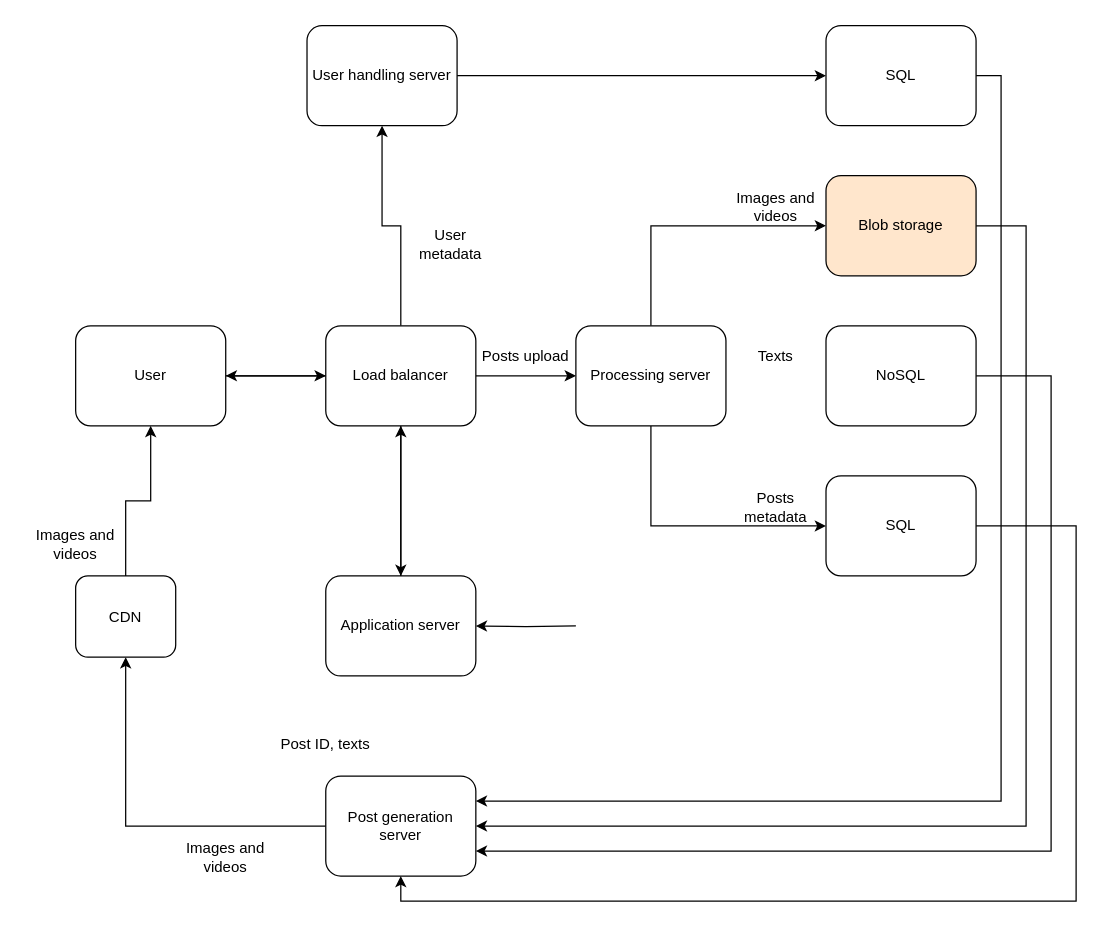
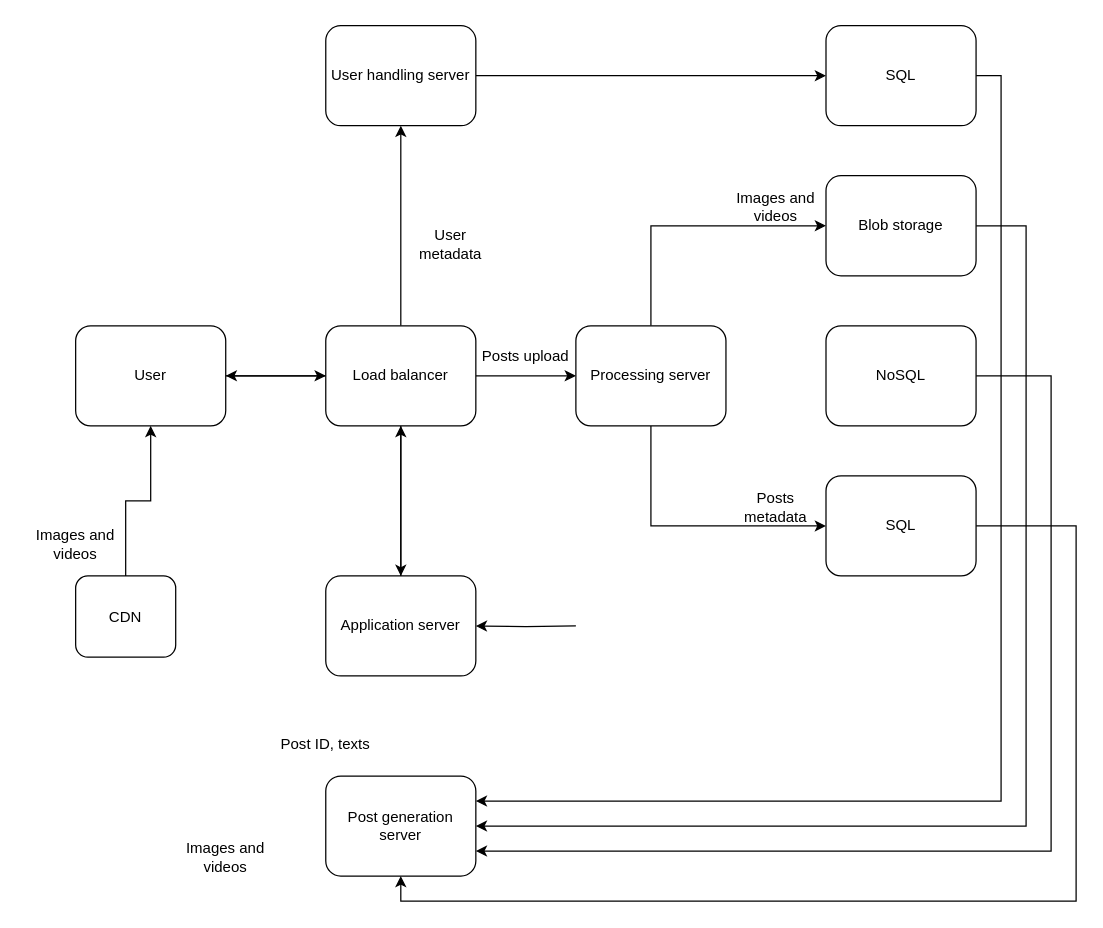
- <mxCell id="36" value="User handling server" style="rounded=1;whiteSpace=wrap;html=1;" parent="1" vertex="1"><mxGeometry x="245" y="20" width="120" height="80" as="geometry" /></mxCell>
+ <mxCell id="36" value="User handling server" style="rounded=1;whiteSpace=wrap;html=1;" parent="1" vertex="1"><mxGeometry x="260" y="20" width="120" height="80" as="geometry" /></mxCell>
- <mxCell id="16" value="Blob storage" style="rounded=1;whiteSpace=wrap;html=1;fillColor=#ffe6cc;" parent="1" vertex="1"><mxGeometry x="660" y="140" width="120" height="80" as="geometry" /></mxCell>
+ <mxCell id="16" value="Blob storage" style="rounded=1;whiteSpace=wrap;html=1;" parent="1" vertex="1"><mxGeometry x="660" y="140" width="120" height="80" as="geometry" /></mxCell>
- <mxCell id="19" value="Texts" style="text;html=1;align=center;verticalAlign=middle;whiteSpace=wrap;rounded=0;" parent="1" vertex="1"><mxGeometry x="580" y="270" width="80" height="30" as="geometry" /></mxCell>
- <mxCell id="25" style="edgeStyle=orthogonalEdgeStyle;rounded=0;orthogonalLoop=1;jettySize=auto;html=1;exitX=0;exitY=0.5;exitDx=0;exitDy=0;entryX=0.5;entryY=1;entryDx=0;entryDy=0;" parent="1" source="26" target="31" edge="1"><mxGeometry relative="1" as="geometry" /></mxCell>
